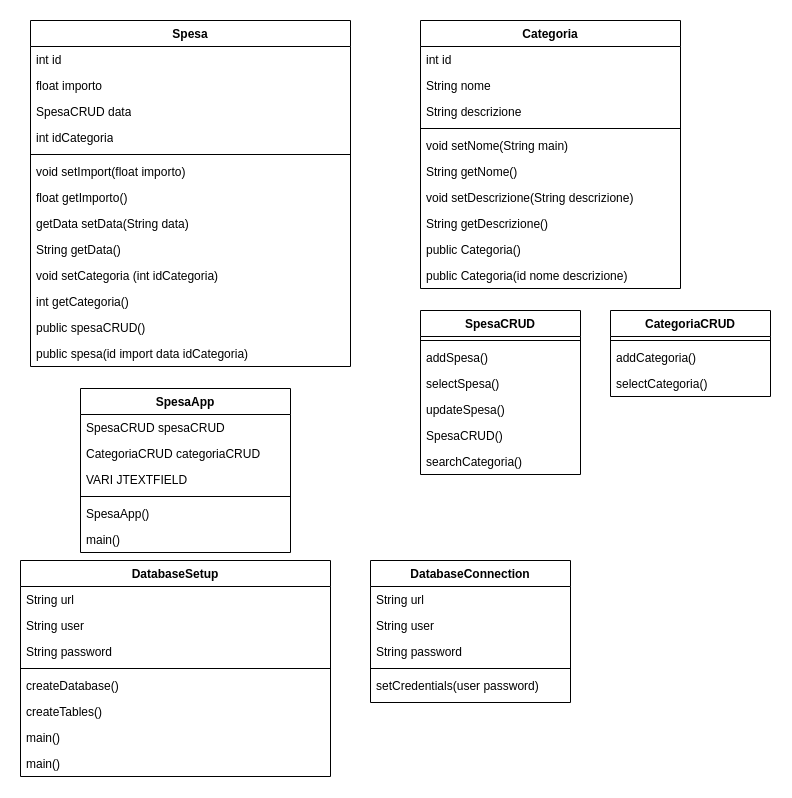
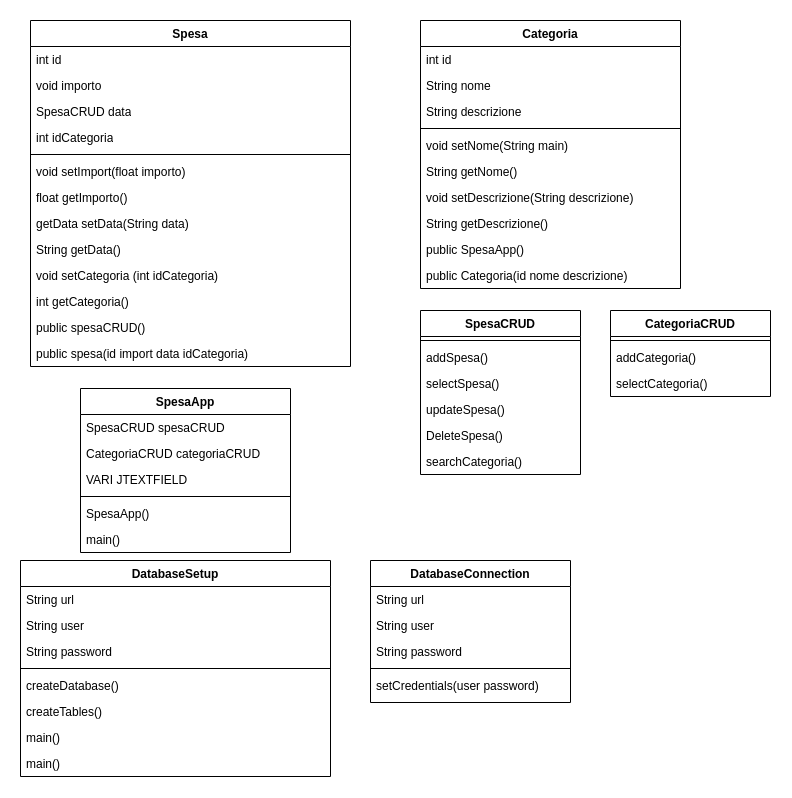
- <mxCell id="4" value="float importo" style="text;strokeColor=none;fillColor=none;align=left;verticalAlign=top;spacingLeft=4;spacingRight=4;overflow=hidden;rotatable=0;points=[[0,0.5],[1,0.5]];portConstraint=eastwest;whiteSpace=wrap;html=1;" vertex="1" parent="2"><mxGeometry y="52" width="320" height="26" as="geometry" /></mxCell>
+ <mxCell id="4" value="void importo" style="text;strokeColor=none;fillColor=none;align=left;verticalAlign=top;spacingLeft=4;spacingRight=4;overflow=hidden;rotatable=0;points=[[0,0.5],[1,0.5]];portConstraint=eastwest;whiteSpace=wrap;html=1;" vertex="1" parent="2"><mxGeometry y="52" width="320" height="26" as="geometry" /></mxCell>
- <mxCell id="25" value="public Categoria()" style="text;strokeColor=none;fillColor=none;align=left;verticalAlign=top;spacingLeft=4;spacingRight=4;overflow=hidden;rotatable=0;points=[[0,0.5],[1,0.5]];portConstraint=eastwest;whiteSpace=wrap;html=1;" vertex="1" parent="16"><mxGeometry y="216" width="260" height="26" as="geometry" /></mxCell>
+ <mxCell id="25" value="public SpesaApp()" style="text;strokeColor=none;fillColor=none;align=left;verticalAlign=top;spacingLeft=4;spacingRight=4;overflow=hidden;rotatable=0;points=[[0,0.5],[1,0.5]];portConstraint=eastwest;whiteSpace=wrap;html=1;" vertex="1" parent="16"><mxGeometry y="216" width="260" height="26" as="geometry" /></mxCell>
- <mxCell id="47" value="SpesaCRUD()" style="text;strokeColor=none;fillColor=none;align=left;verticalAlign=top;spacingLeft=4;spacingRight=4;overflow=hidden;rotatable=0;points=[[0,0.5],[1,0.5]];portConstraint=eastwest;whiteSpace=wrap;html=1;" vertex="1" parent="42"><mxGeometry y="112" width="160" height="26" as="geometry" /></mxCell>
+ <mxCell id="47" value="DeleteSpesa()" style="text;strokeColor=none;fillColor=none;align=left;verticalAlign=top;spacingLeft=4;spacingRight=4;overflow=hidden;rotatable=0;points=[[0,0.5],[1,0.5]];portConstraint=eastwest;whiteSpace=wrap;html=1;" vertex="1" parent="42"><mxGeometry y="112" width="160" height="26" as="geometry" /></mxCell>
